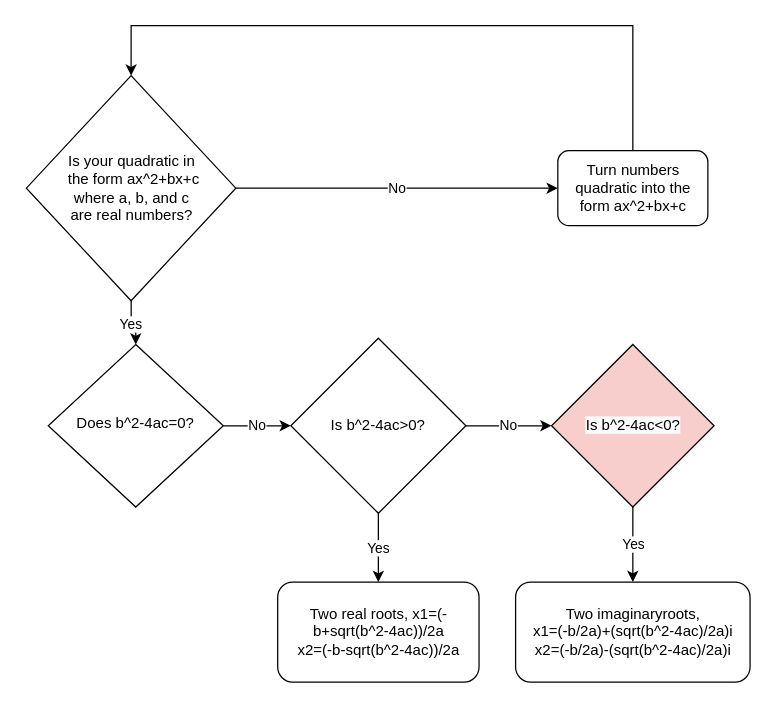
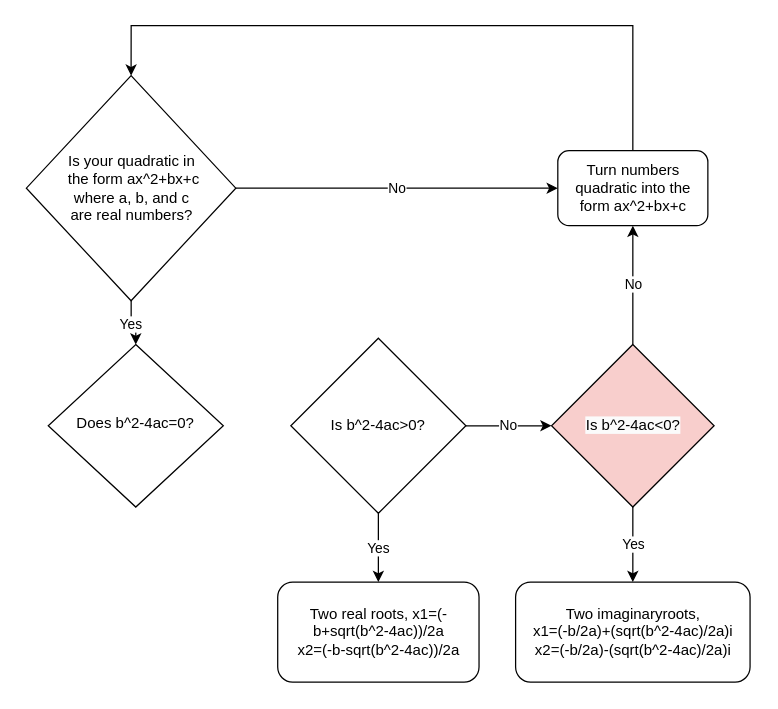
+ <mxCell id="9" value="No" style="edgeStyle=orthogonalEdgeStyle;rounded=0;orthogonalLoop=1;jettySize=auto;html=1;entryX=0.5;entryY=1;entryDx=0;entryDy=0;" edge="1" parent="1" source="10" target="16"><mxGeometry relative="1" as="geometry" /></mxCell>
- <mxCell id="2" value="No" style="edgeStyle=orthogonalEdgeStyle;rounded=0;orthogonalLoop=1;jettySize=auto;html=1;entryX=0;entryY=0.5;entryDx=0;entryDy=0;" edge="1" parent="1" source="3" target="6"><mxGeometry relative="1" as="geometry" /></mxCell>
